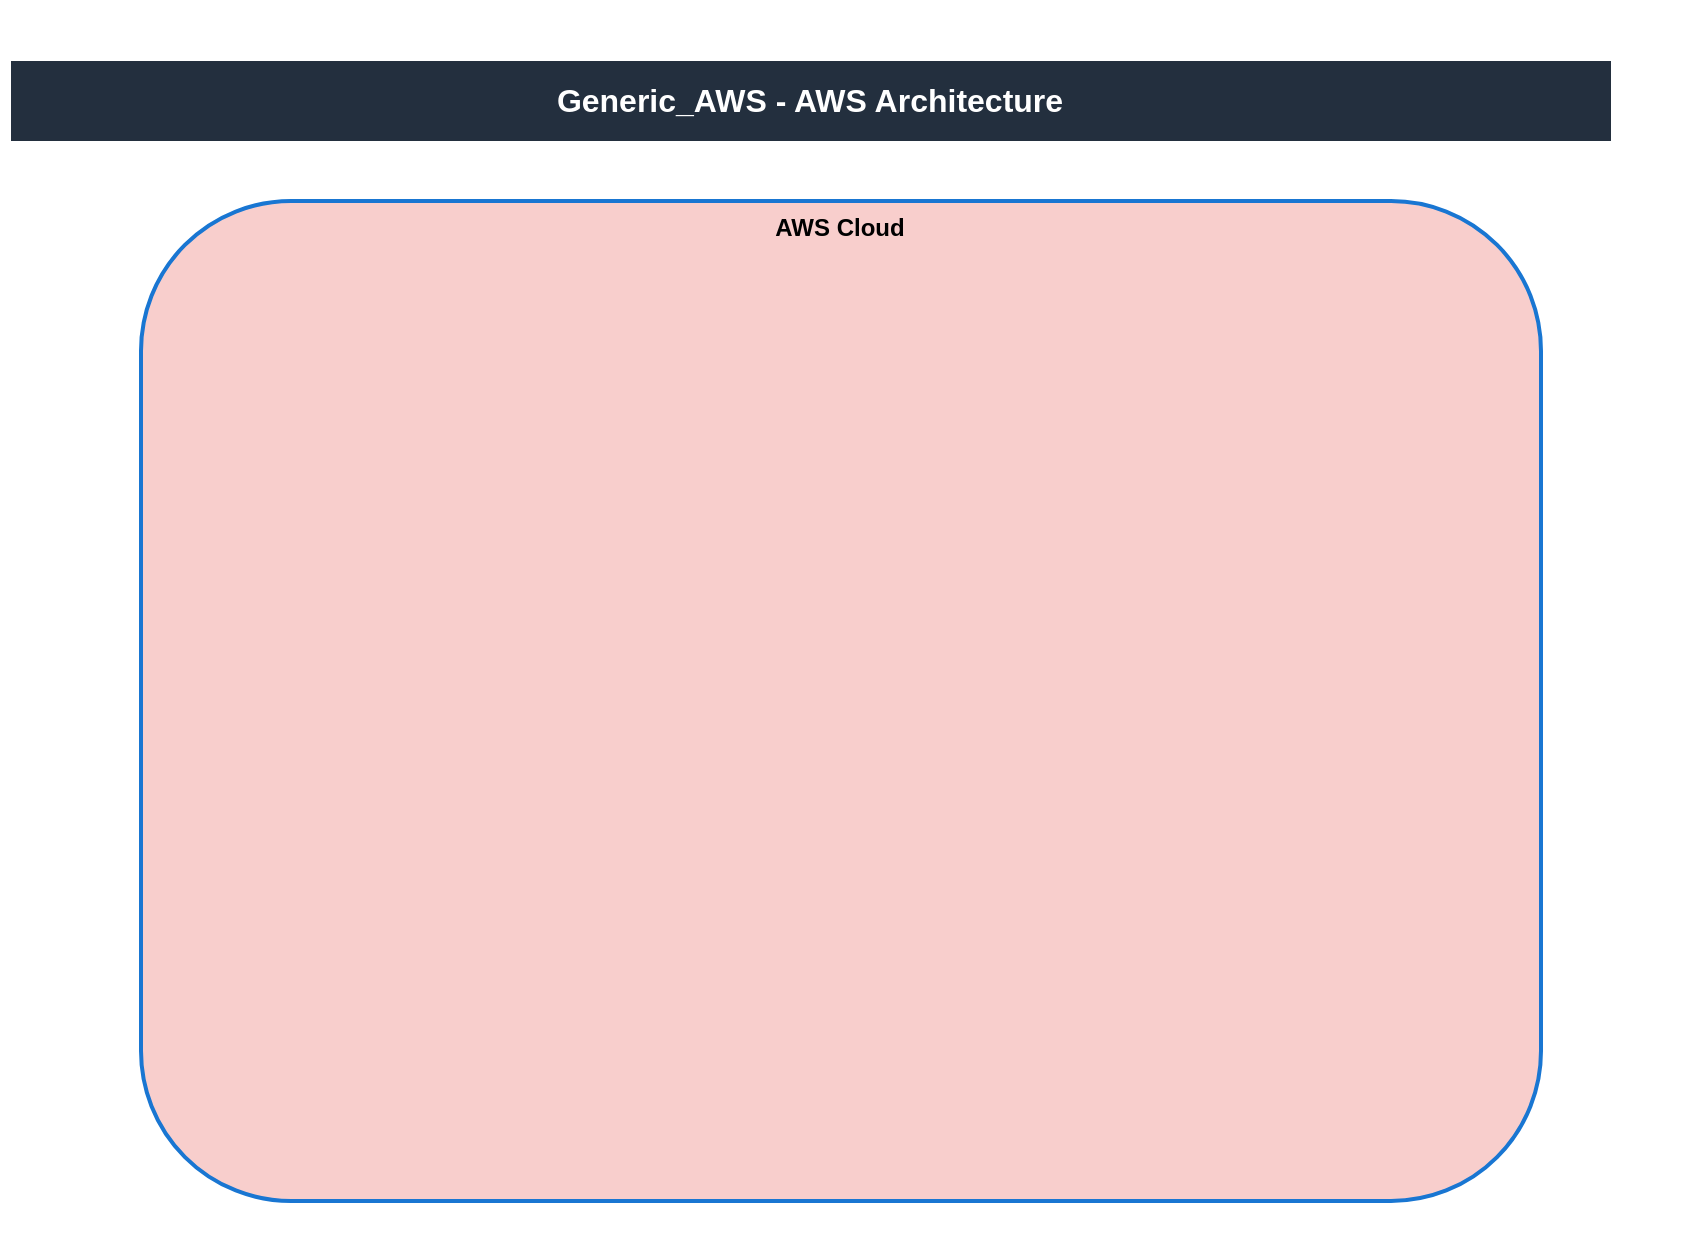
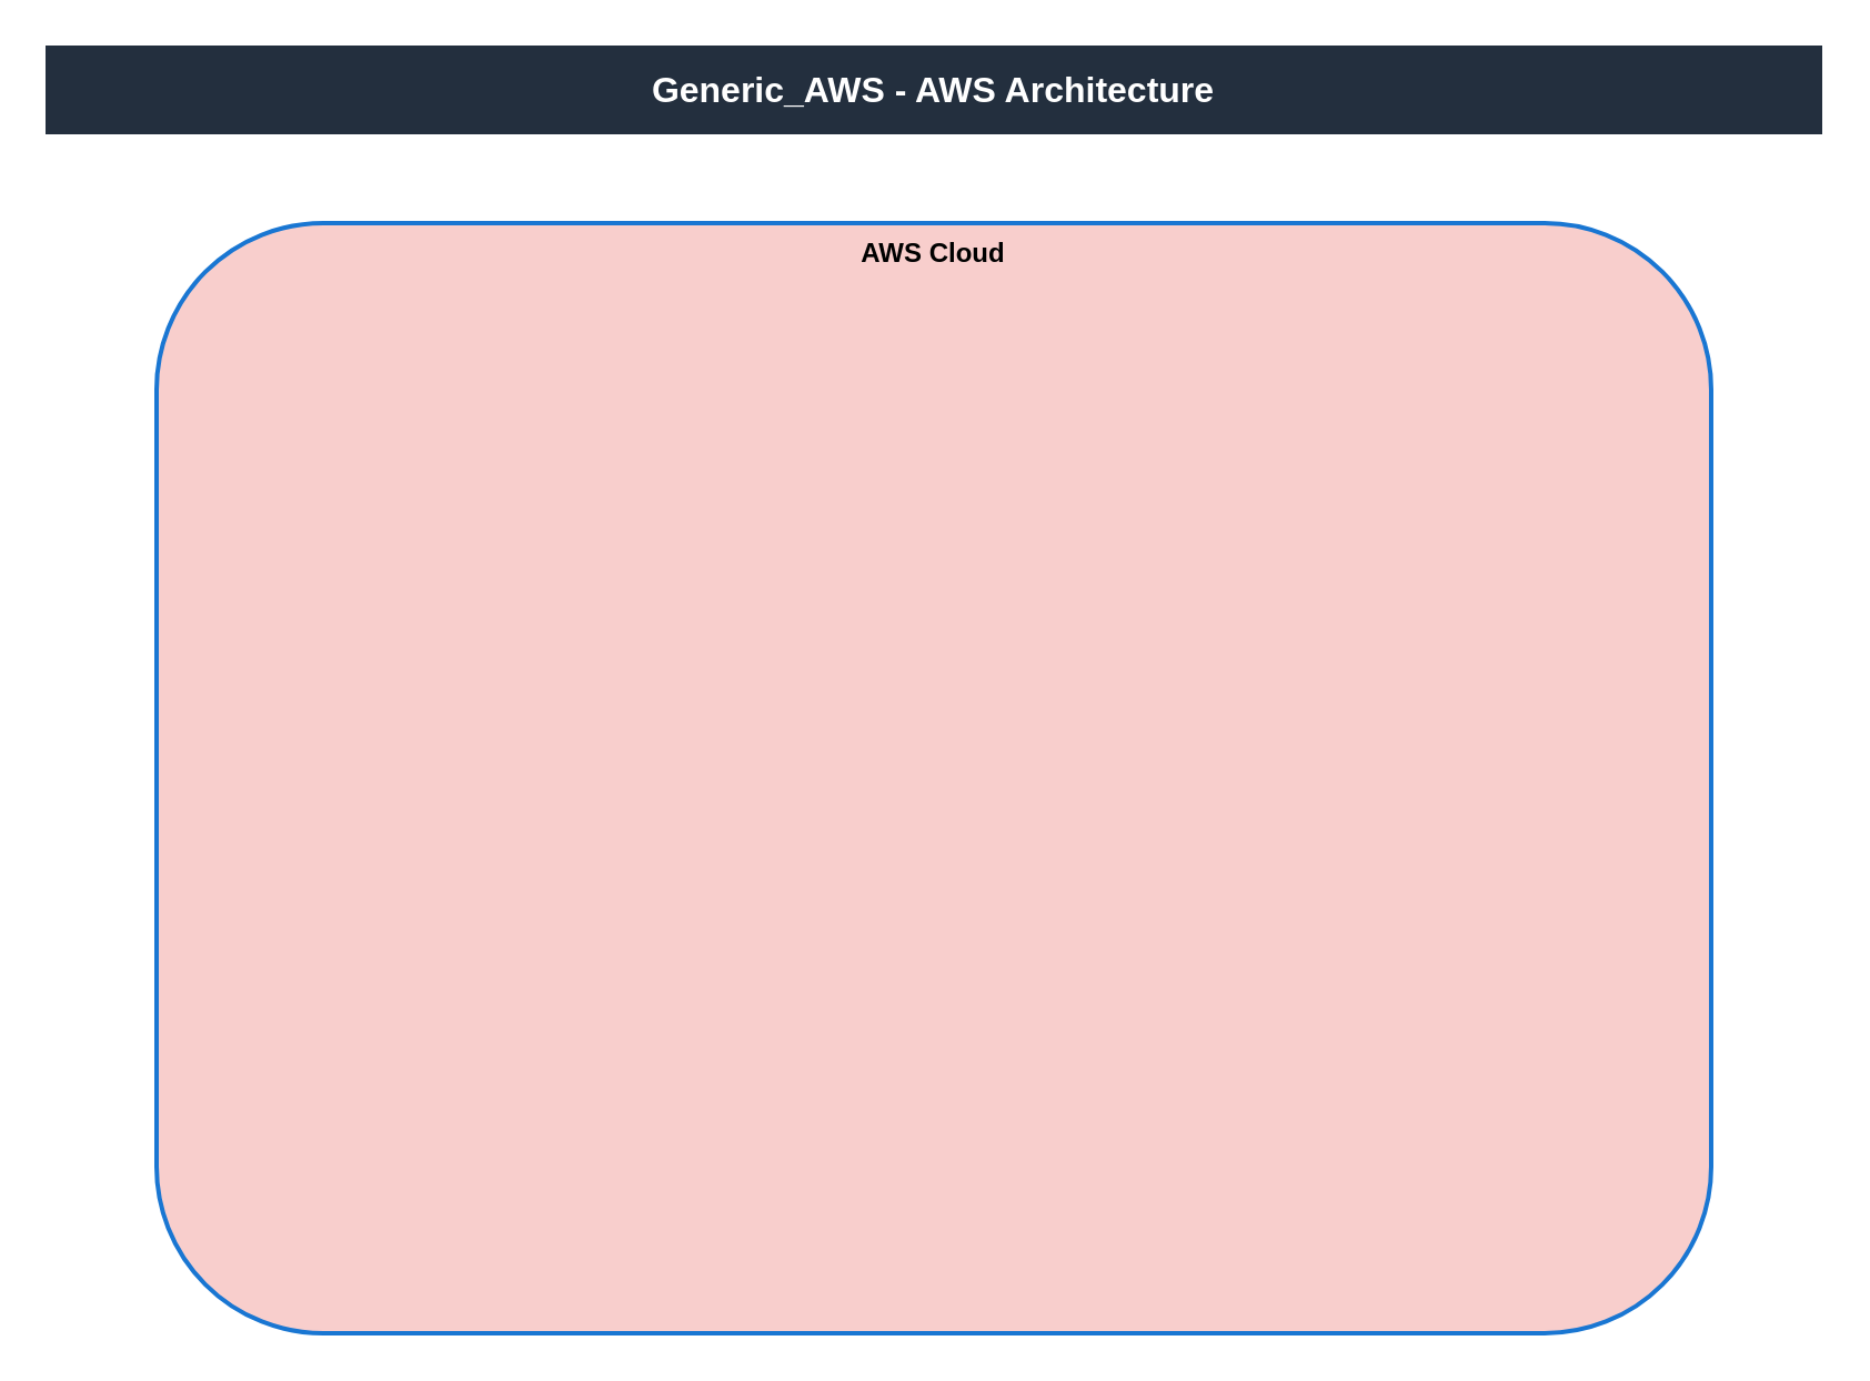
- <mxCell id="2" value="Generic_AWS - AWS Architecture" style="rounded=0;whiteSpace=wrap;html=1;fillColor=#232F3E;strokeColor=none;fontColor=#FFFFFF;fontSize=16;fontStyle=1;align=center;" vertex="1" parent="1"><mxGeometry x="5" y="30" width="800" height="40" as="geometry" /></mxCell>
+ <mxCell id="2" value="Generic_AWS - AWS Architecture" style="rounded=0;whiteSpace=wrap;html=1;fillColor=#232F3E;strokeColor=none;fontColor=#FFFFFF;fontSize=16;fontStyle=1;align=center;" vertex="1" parent="1"><mxGeometry x="20" y="20" width="800" height="40" as="geometry" /></mxCell>
